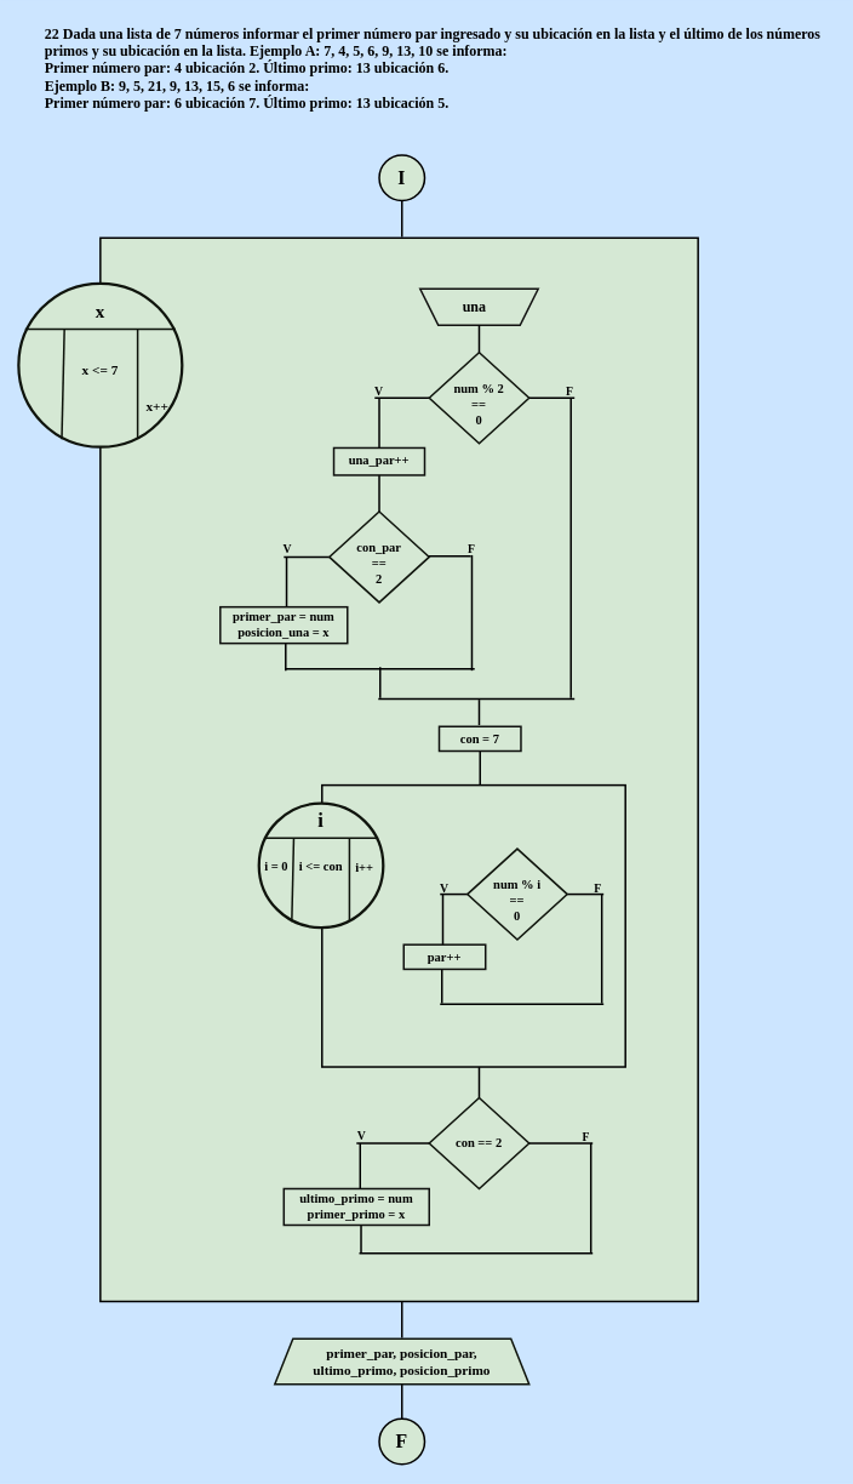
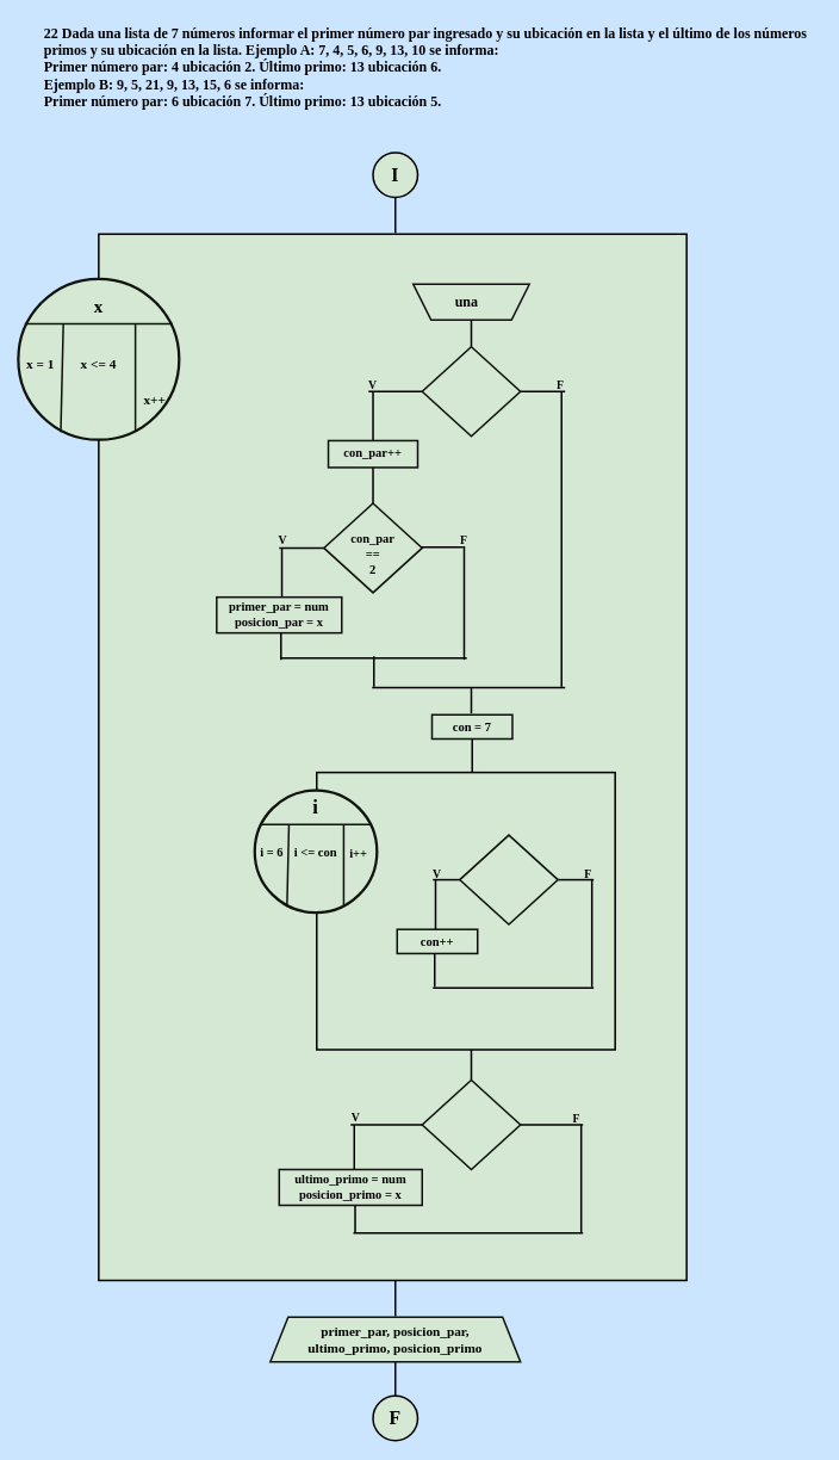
+ <mxCell id="85" value="&lt;b&gt;&lt;font style=&quot;font-size: 15px;&quot; color=&quot;#000000&quot; face=&quot;Comic Sans MS&quot;&gt;x = 1&lt;/font&gt;&lt;/b&gt;" style="text;strokeColor=none;align=center;fillColor=none;html=1;verticalAlign=middle;whiteSpace=wrap;rounded=0;fontFamily=Architects Daughter;fontSource=https://fonts.googleapis.com/css?family=Architects+Daughter;container=0;" vertex="1" parent="12"><mxGeometry y="130" width="50" height="30" as="geometry" /></mxCell>
- <mxCell id="86" value="&lt;b&gt;&lt;font style=&quot;font-size: 15px;&quot; color=&quot;#000000&quot; face=&quot;Comic Sans MS&quot;&gt;x &amp;lt;= 7&lt;/font&gt;&lt;/b&gt;" style="text;strokeColor=none;align=center;fillColor=none;html=1;verticalAlign=middle;whiteSpace=wrap;rounded=0;fontFamily=Architects Daughter;fontSource=https://fonts.googleapis.com/css?family=Architects+Daughter;container=0;" vertex="1" parent="12"><mxGeometry x="55" y="130" width="70" height="30" as="geometry" /></mxCell>
+ <mxCell id="86" value="&lt;b&gt;&lt;font style=&quot;font-size: 15px;&quot; color=&quot;#000000&quot; face=&quot;Comic Sans MS&quot;&gt;x &amp;lt;= 4&lt;/font&gt;&lt;/b&gt;" style="text;strokeColor=none;align=center;fillColor=none;html=1;verticalAlign=middle;whiteSpace=wrap;rounded=0;fontFamily=Architects Daughter;fontSource=https://fonts.googleapis.com/css?family=Architects+Daughter;container=0;" vertex="1" parent="12"><mxGeometry x="55" y="130" width="70" height="30" as="geometry" /></mxCell>
- <mxCell id="44" value="&lt;b&gt;&lt;font style=&quot;font-size: 14px;&quot; color=&quot;#000000&quot; face=&quot;Comic Sans MS&quot;&gt;num % 2&lt;/font&gt;&lt;/b&gt;&lt;div&gt;&lt;b&gt;&lt;font style=&quot;font-size: 14px;&quot; color=&quot;#000000&quot; face=&quot;Comic Sans MS&quot;&gt;==&lt;/font&gt;&lt;/b&gt;&lt;/div&gt;&lt;div&gt;&lt;b&gt;&lt;font style=&quot;font-size: 14px;&quot; color=&quot;#000000&quot; face=&quot;Comic Sans MS&quot;&gt;0&lt;/font&gt;&lt;/b&gt;&lt;/div&gt;" style="text;strokeColor=none;align=center;fillColor=none;html=1;verticalAlign=middle;whiteSpace=wrap;rounded=0;fontFamily=Architects Daughter;fontSource=https%3A%2F%2Ffonts.googleapis.com%2Fcss%3Ffamily%3DArchitects%2BDaughter;container=0;" vertex="1" parent="12"><mxGeometry x="467" y="159" width="80" height="50" as="geometry" /></mxCell>
- <mxCell id="49" value="&lt;b&gt;&lt;font style=&quot;font-size: 14px;&quot; color=&quot;#000000&quot; face=&quot;Comic Sans MS&quot;&gt;una_par++&lt;/font&gt;&lt;/b&gt;" style="text;strokeColor=none;align=center;fillColor=none;html=1;verticalAlign=middle;whiteSpace=wrap;rounded=0;fontFamily=Architects Daughter;fontSource=https://fonts.googleapis.com/css?family=Architects+Daughter;container=0;" vertex="1" parent="12"><mxGeometry x="362" y="226" width="70" height="40" as="geometry" /></mxCell>
+ <mxCell id="49" value="&lt;b&gt;&lt;font style=&quot;font-size: 14px;&quot; color=&quot;#000000&quot; face=&quot;Comic Sans MS&quot;&gt;con_par++&lt;/font&gt;&lt;/b&gt;" style="text;strokeColor=none;align=center;fillColor=none;html=1;verticalAlign=middle;whiteSpace=wrap;rounded=0;fontFamily=Architects Daughter;fontSource=https://fonts.googleapis.com/css?family=Architects+Daughter;container=0;" vertex="1" parent="12"><mxGeometry x="362" y="226" width="70" height="40" as="geometry" /></mxCell>
- <mxCell id="51" value="&lt;b&gt;&lt;font style=&quot;font-size: 14px;&quot; color=&quot;#000000&quot; face=&quot;Comic Sans MS&quot;&gt;primer_par = num&lt;/font&gt;&lt;/b&gt;&lt;div&gt;&lt;b&gt;&lt;font style=&quot;font-size: 14px;&quot; color=&quot;#000000&quot; face=&quot;Comic Sans MS&quot;&gt;posicion_una = x&lt;/font&gt;&lt;/b&gt;&lt;/div&gt;" style="text;strokeColor=none;align=center;fillColor=none;html=1;verticalAlign=middle;whiteSpace=wrap;rounded=0;fontFamily=Architects Daughter;fontSource=https://fonts.googleapis.com/css?family=Architects+Daughter;container=0;" vertex="1" parent="12"><mxGeometry x="222" y="406" width="140" height="40" as="geometry" /></mxCell>
+ <mxCell id="51" value="&lt;b&gt;&lt;font style=&quot;font-size: 14px;&quot; color=&quot;#000000&quot; face=&quot;Comic Sans MS&quot;&gt;primer_par = num&lt;/font&gt;&lt;/b&gt;&lt;div&gt;&lt;b&gt;&lt;font style=&quot;font-size: 14px;&quot; color=&quot;#000000&quot; face=&quot;Comic Sans MS&quot;&gt;posicion_par = x&lt;/font&gt;&lt;/b&gt;&lt;/div&gt;" style="text;strokeColor=none;align=center;fillColor=none;html=1;verticalAlign=middle;whiteSpace=wrap;rounded=0;fontFamily=Architects Daughter;fontSource=https://fonts.googleapis.com/css?family=Architects+Daughter;container=0;" vertex="1" parent="12"><mxGeometry x="222" y="406" width="140" height="40" as="geometry" /></mxCell>
- <mxCell id="67" value="&lt;font face=&quot;Comic Sans MS&quot; color=&quot;#000000&quot;&gt;&lt;span style=&quot;font-size: 14px;&quot;&gt;&lt;b&gt;i = 0&lt;/b&gt;&lt;/span&gt;&lt;/font&gt;" style="text;strokeColor=none;align=center;fillColor=none;html=1;verticalAlign=middle;whiteSpace=wrap;rounded=0;fontFamily=Architects Daughter;fontSource=https://fonts.googleapis.com/css?family=Architects+Daughter;container=0;" vertex="1" parent="12"><mxGeometry x="264" y="683.4" width="40" height="20" as="geometry" /></mxCell>
+ <mxCell id="67" value="&lt;font face=&quot;Comic Sans MS&quot; color=&quot;#000000&quot;&gt;&lt;span style=&quot;font-size: 14px;&quot;&gt;&lt;b&gt;i = 6&lt;/b&gt;&lt;/span&gt;&lt;/font&gt;" style="text;strokeColor=none;align=center;fillColor=none;html=1;verticalAlign=middle;whiteSpace=wrap;rounded=0;fontFamily=Architects Daughter;fontSource=https://fonts.googleapis.com/css?family=Architects+Daughter;container=0;" vertex="1" parent="12"><mxGeometry x="264" y="683.4" width="40" height="20" as="geometry" /></mxCell>
- <mxCell id="71" value="&lt;font face=&quot;Comic Sans MS&quot; color=&quot;#000000&quot;&gt;&lt;span style=&quot;font-size: 14px;&quot;&gt;&lt;b&gt;num % i&lt;/b&gt;&lt;/span&gt;&lt;/font&gt;&lt;div&gt;&lt;font face=&quot;Comic Sans MS&quot; color=&quot;#000000&quot;&gt;&lt;span style=&quot;font-size: 14px;&quot;&gt;&lt;b&gt;==&lt;/b&gt;&lt;/span&gt;&lt;/font&gt;&lt;/div&gt;&lt;div&gt;&lt;font face=&quot;Comic Sans MS&quot; color=&quot;#000000&quot;&gt;&lt;span style=&quot;font-size: 14px;&quot;&gt;&lt;b&gt;0&lt;/b&gt;&lt;/span&gt;&lt;/font&gt;&lt;/div&gt;" style="text;strokeColor=none;align=center;fillColor=none;html=1;verticalAlign=middle;whiteSpace=wrap;rounded=0;fontFamily=Architects Daughter;fontSource=https%3A%2F%2Ffonts.googleapis.com%2Fcss%3Ffamily%3DArchitects%2BDaughter;container=0;" vertex="1" parent="12"><mxGeometry x="509" y="705" width="80" height="50" as="geometry" /></mxCell>
- <mxCell id="73" value="&lt;font face=&quot;Comic Sans MS&quot; color=&quot;#000000&quot;&gt;&lt;span style=&quot;font-size: 14px;&quot;&gt;&lt;b&gt;par++&lt;/b&gt;&lt;/span&gt;&lt;/font&gt;" style="text;strokeColor=none;align=center;fillColor=none;html=1;verticalAlign=middle;whiteSpace=wrap;rounded=0;fontFamily=Architects Daughter;fontSource=https://fonts.googleapis.com/css?family=Architects+Daughter;container=0;" vertex="1" parent="12"><mxGeometry x="434" y="772" width="70" height="40" as="geometry" /></mxCell>
+ <mxCell id="73" value="&lt;font face=&quot;Comic Sans MS&quot; color=&quot;#000000&quot;&gt;&lt;span style=&quot;font-size: 14px;&quot;&gt;&lt;b&gt;con++&lt;/b&gt;&lt;/span&gt;&lt;/font&gt;" style="text;strokeColor=none;align=center;fillColor=none;html=1;verticalAlign=middle;whiteSpace=wrap;rounded=0;fontFamily=Architects Daughter;fontSource=https://fonts.googleapis.com/css?family=Architects+Daughter;container=0;" vertex="1" parent="12"><mxGeometry x="434" y="772" width="70" height="40" as="geometry" /></mxCell>
- <mxCell id="77" value="&lt;b&gt;&lt;font style=&quot;font-size: 14px;&quot; color=&quot;#000000&quot; face=&quot;Comic Sans MS&quot;&gt;con == 2&lt;/font&gt;&lt;/b&gt;" style="text;strokeColor=none;align=center;fillColor=none;html=1;verticalAlign=middle;whiteSpace=wrap;rounded=0;fontFamily=Architects Daughter;fontSource=https://fonts.googleapis.com/css?family=Architects+Daughter;container=0;" vertex="1" parent="12"><mxGeometry x="467" y="971" width="80" height="50" as="geometry" /></mxCell>
- <mxCell id="79" value="&lt;font face=&quot;Comic Sans MS&quot; color=&quot;#000000&quot;&gt;&lt;span style=&quot;font-size: 14px;&quot;&gt;&lt;b&gt;ultimo_primo = num&lt;/b&gt;&lt;/span&gt;&lt;/font&gt;&lt;div&gt;&lt;font face=&quot;Comic Sans MS&quot; color=&quot;#000000&quot;&gt;&lt;span style=&quot;font-size: 14px;&quot;&gt;&lt;b&gt;primer_primo = x&lt;/b&gt;&lt;/span&gt;&lt;/font&gt;&lt;/div&gt;" style="text;strokeColor=none;align=center;fillColor=none;html=1;verticalAlign=middle;whiteSpace=wrap;rounded=0;fontFamily=Architects Daughter;fontSource=https://fonts.googleapis.com/css?family=Architects+Daughter;container=0;" vertex="1" parent="12"><mxGeometry x="297" y="1046" width="150" height="40" as="geometry" /></mxCell>
+ <mxCell id="79" value="&lt;font face=&quot;Comic Sans MS&quot; color=&quot;#000000&quot;&gt;&lt;span style=&quot;font-size: 14px;&quot;&gt;&lt;b&gt;ultimo_primo = num&lt;/b&gt;&lt;/span&gt;&lt;/font&gt;&lt;div&gt;&lt;font face=&quot;Comic Sans MS&quot; color=&quot;#000000&quot;&gt;&lt;span style=&quot;font-size: 14px;&quot;&gt;&lt;b&gt;posicion_primo = x&lt;/b&gt;&lt;/span&gt;&lt;/font&gt;&lt;/div&gt;" style="text;strokeColor=none;align=center;fillColor=none;html=1;verticalAlign=middle;whiteSpace=wrap;rounded=0;fontFamily=Architects Daughter;fontSource=https://fonts.googleapis.com/css?family=Architects+Daughter;container=0;" vertex="1" parent="12"><mxGeometry x="297" y="1046" width="150" height="40" as="geometry" /></mxCell>
